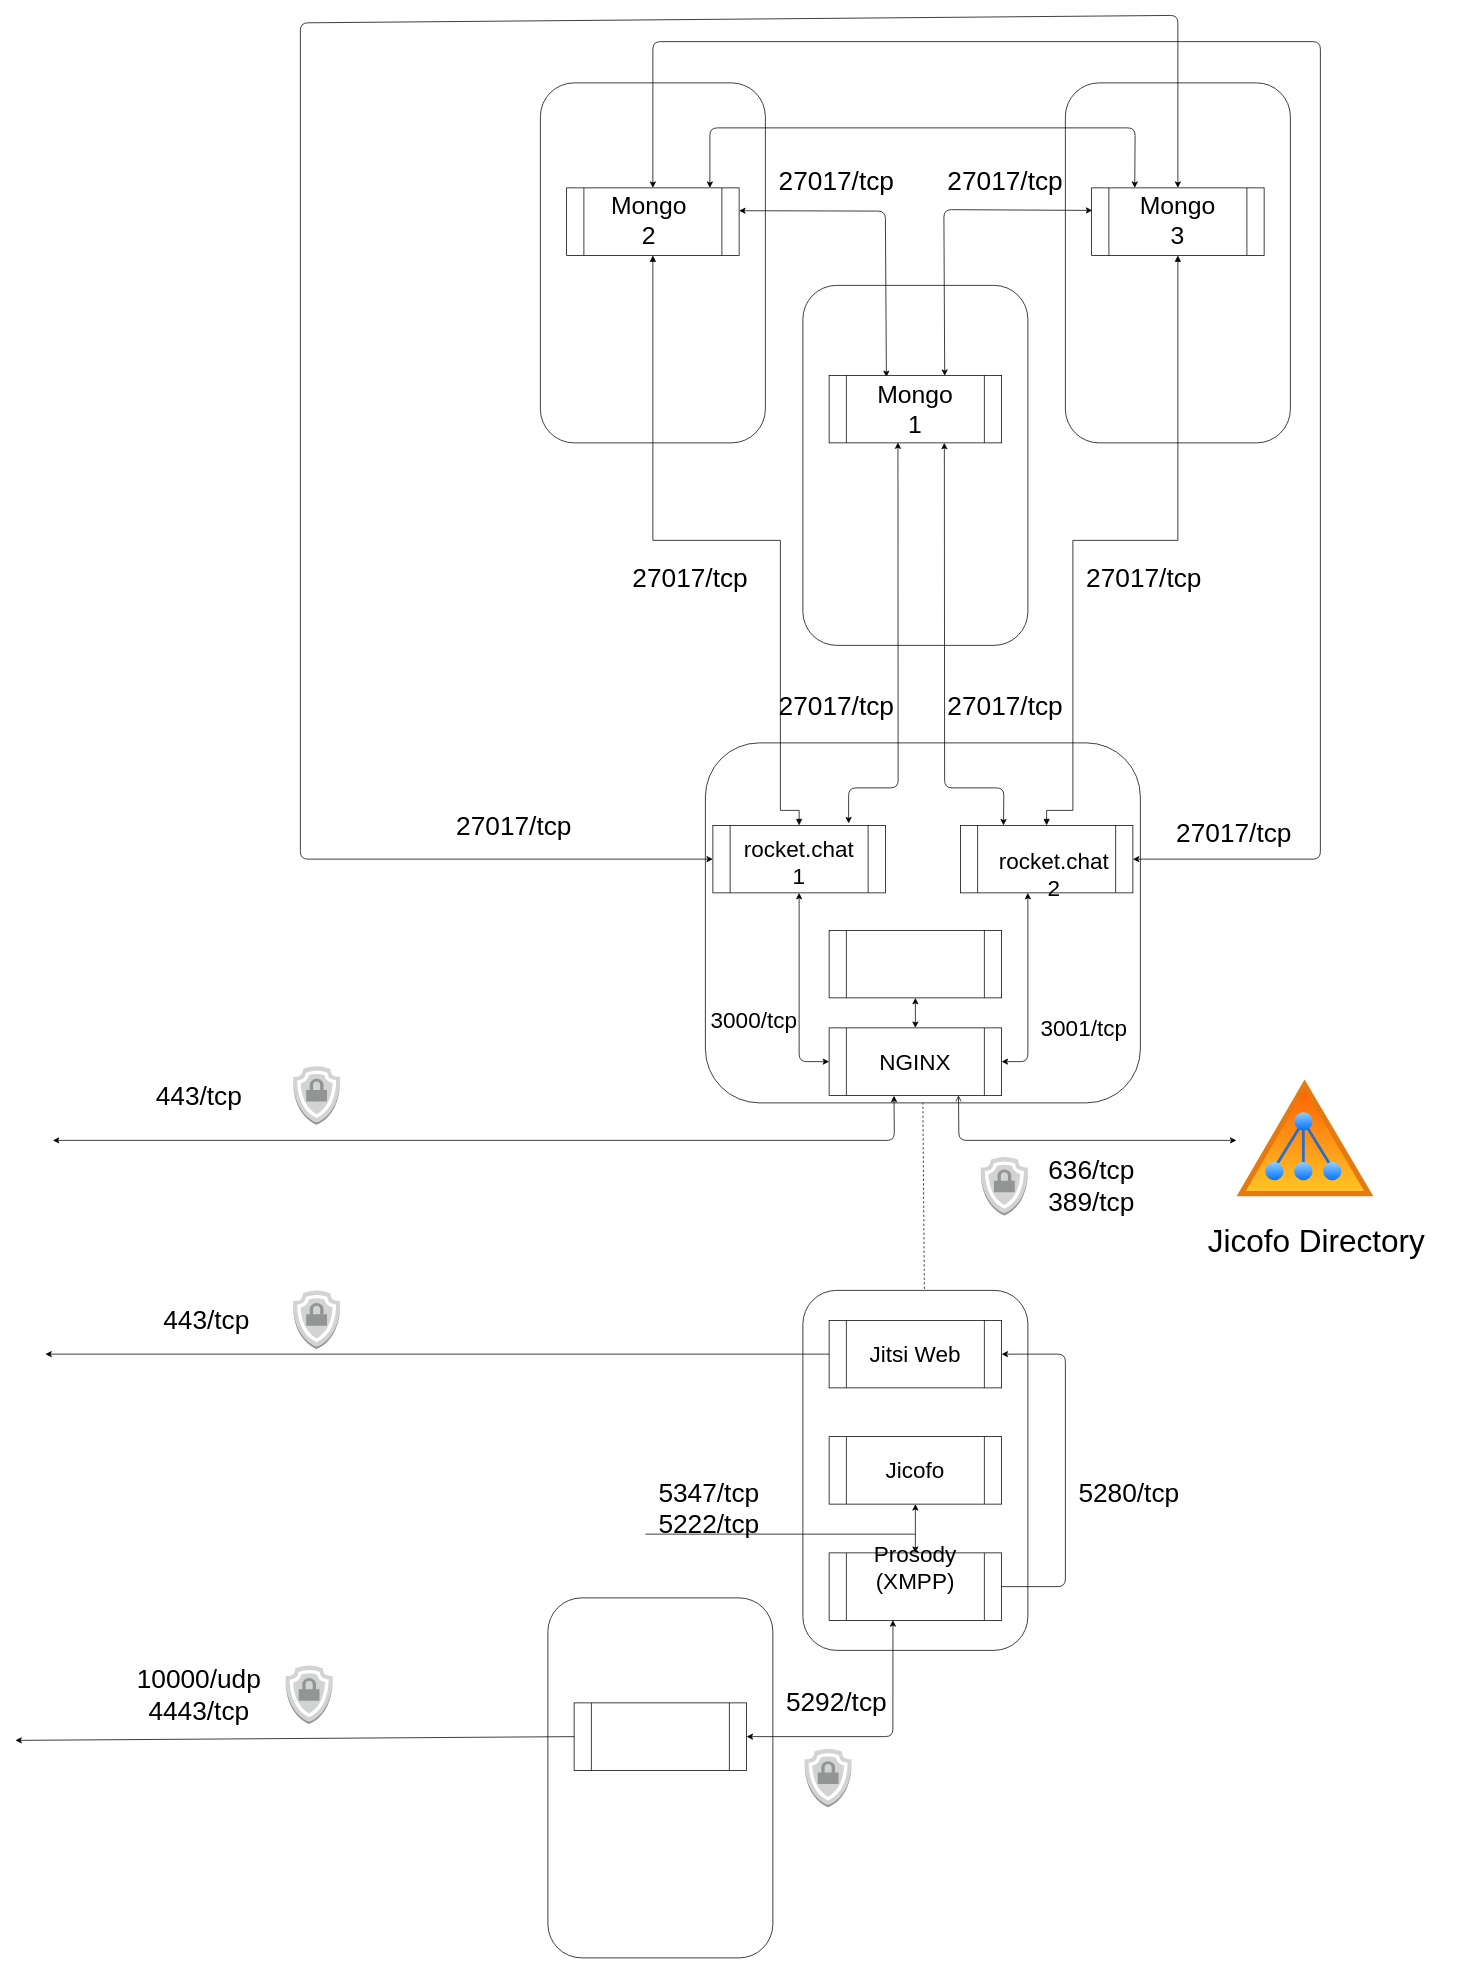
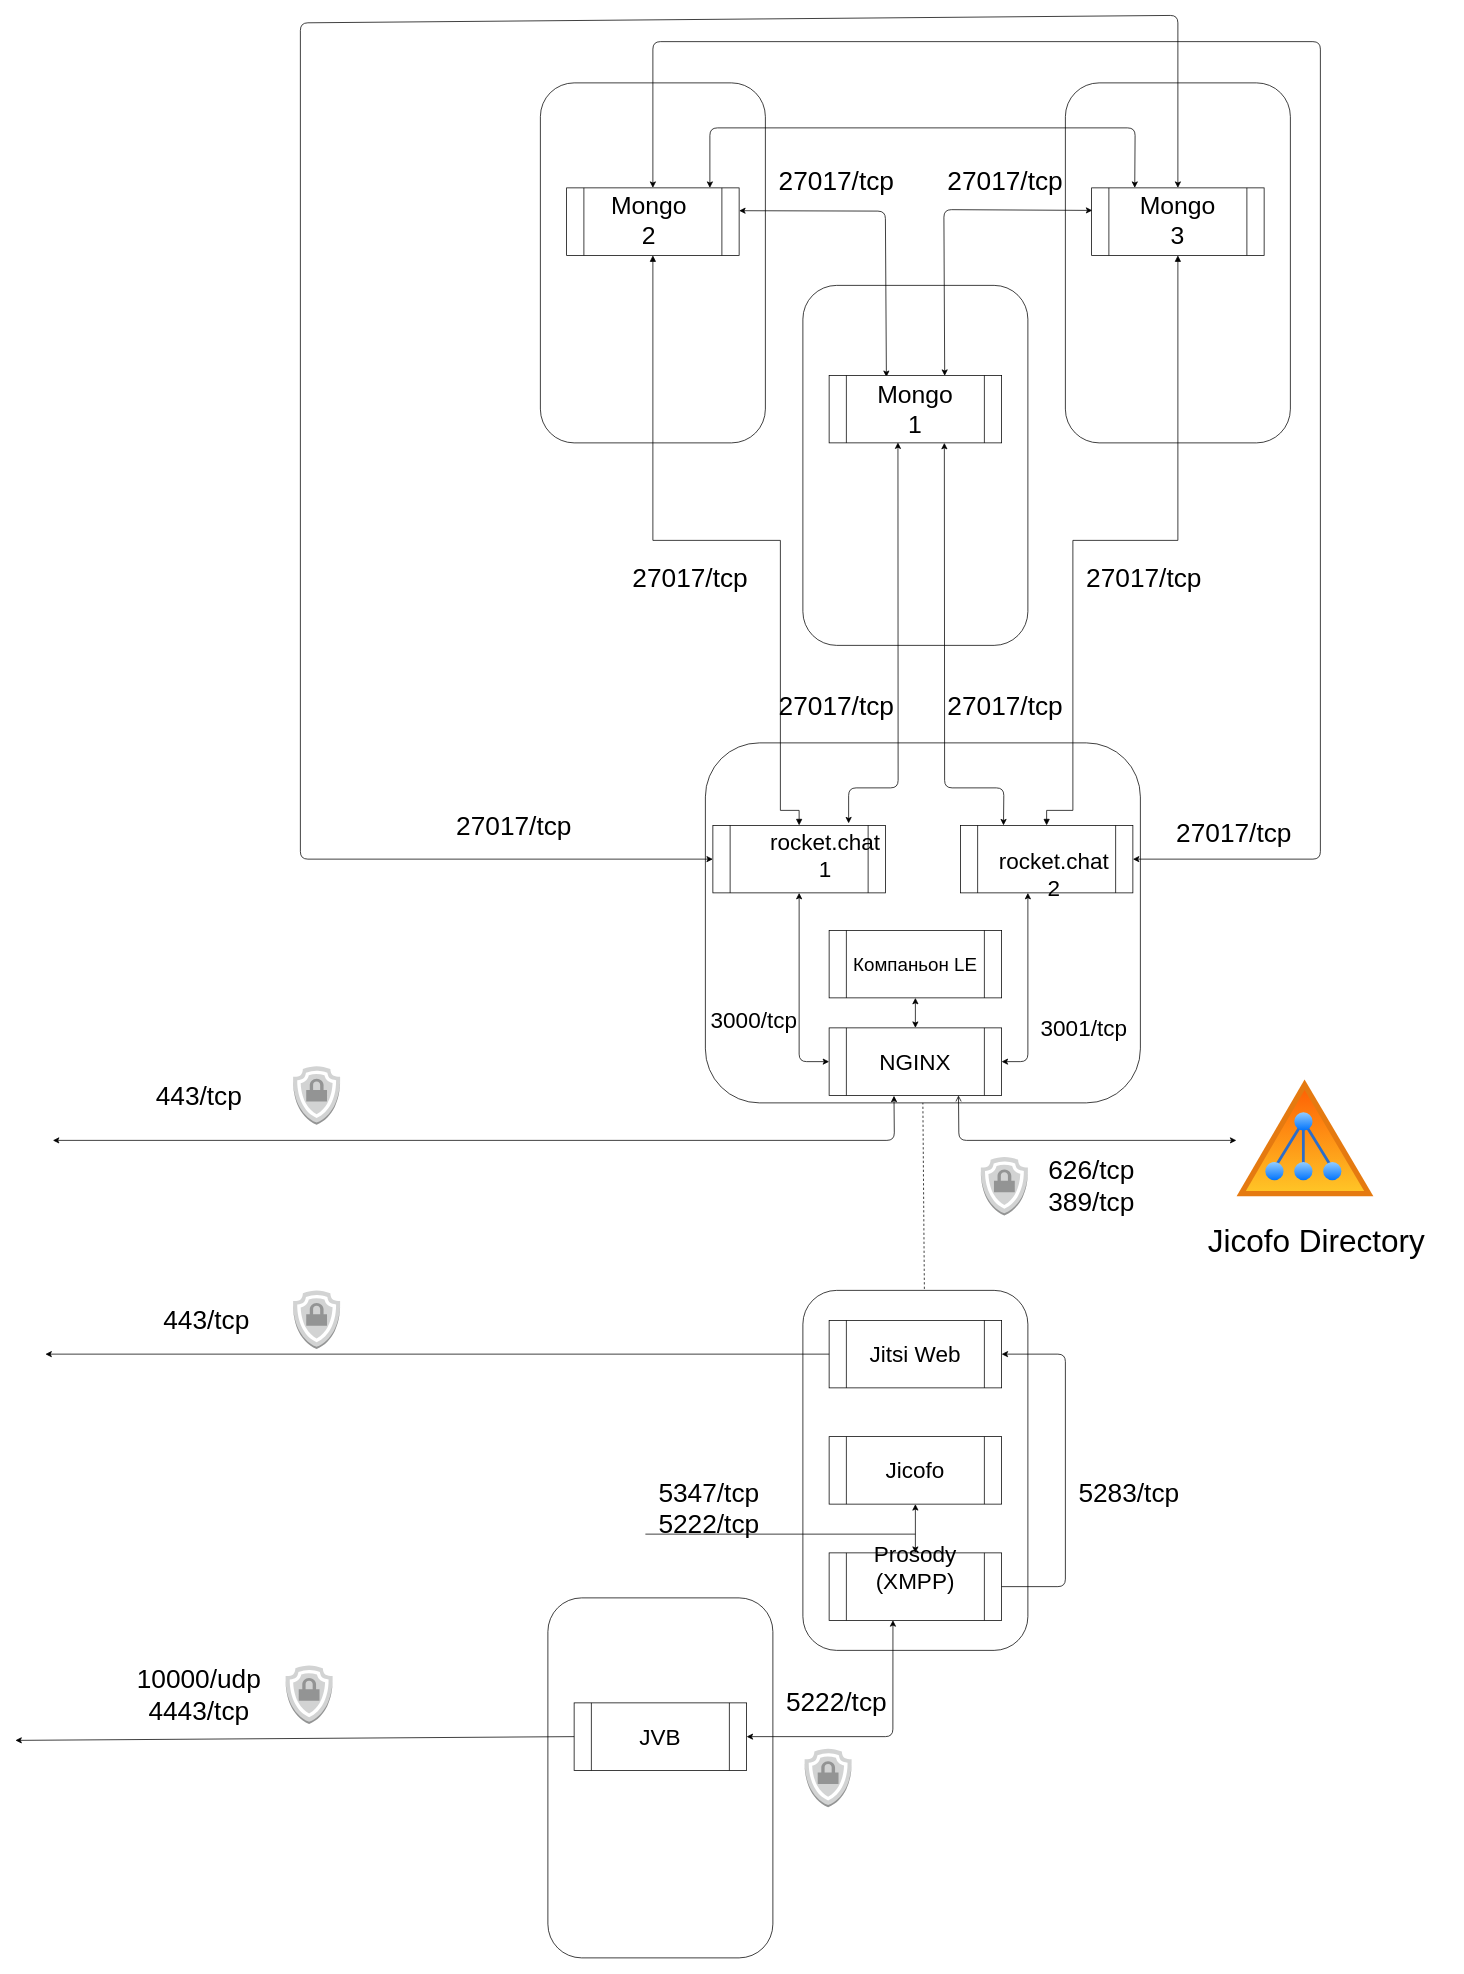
- <mxCell id="43" value="&lt;font style=&quot;font-size: 30px&quot;&gt;rocket.chat 1&lt;/font&gt;" style="text;html=1;strokeColor=none;fillColor=none;align=center;verticalAlign=middle;whiteSpace=wrap;rounded=0;" vertex="1" parent="1"><mxGeometry x="1000" y="1130" width="130" height="40" as="geometry" /></mxCell>
+ <mxCell id="43" value="&lt;font style=&quot;font-size: 30px&quot;&gt;rocket.chat 1&lt;/font&gt;" style="text;html=1;strokeColor=none;fillColor=none;align=center;verticalAlign=middle;whiteSpace=wrap;rounded=0;" vertex="1" parent="1"><mxGeometry x="1035" y="1120" width="130" height="40" as="geometry" /></mxCell>
+ <mxCell id="22" value="&lt;font style=&quot;font-size: 25px&quot;&gt;Компаньон LE&lt;/font&gt;" style="text;html=1;strokeColor=none;fillColor=none;align=center;verticalAlign=middle;whiteSpace=wrap;rounded=0;" vertex="1" parent="1"><mxGeometry x="1135" y="1265" width="170" height="40" as="geometry" /></mxCell>
- <mxCell id="54" value="&lt;font style=&quot;font-size: 35px&quot;&gt;636/tcp&lt;br&gt;389/tcp&lt;br&gt;&lt;/font&gt;" style="text;html=1;strokeColor=none;fillColor=none;align=center;verticalAlign=middle;whiteSpace=wrap;rounded=0;" vertex="1" parent="1"><mxGeometry x="1390" y="1560" width="130" height="40" as="geometry" /></mxCell>
+ <mxCell id="54" value="&lt;font style=&quot;font-size: 35px&quot;&gt;626/tcp&lt;br&gt;389/tcp&lt;br&gt;&lt;/font&gt;" style="text;html=1;strokeColor=none;fillColor=none;align=center;verticalAlign=middle;whiteSpace=wrap;rounded=0;" vertex="1" parent="1"><mxGeometry x="1390" y="1560" width="130" height="40" as="geometry" /></mxCell>
- <mxCell id="75" value="&lt;font style=&quot;font-size: 35px&quot;&gt;5280/tcp&lt;br&gt;&lt;/font&gt;" style="text;html=1;strokeColor=none;fillColor=none;align=center;verticalAlign=middle;whiteSpace=wrap;rounded=0;" vertex="1" parent="1"><mxGeometry x="1440" y="1960" width="130" height="60" as="geometry" /></mxCell>
+ <mxCell id="75" value="&lt;font style=&quot;font-size: 35px&quot;&gt;5283/tcp&lt;br&gt;&lt;/font&gt;" style="text;html=1;strokeColor=none;fillColor=none;align=center;verticalAlign=middle;whiteSpace=wrap;rounded=0;" vertex="1" parent="1"><mxGeometry x="1440" y="1960" width="130" height="60" as="geometry" /></mxCell>
- <mxCell id="74" value="&lt;font style=&quot;font-size: 35px&quot;&gt;5292/tcp&lt;br&gt;&lt;/font&gt;" style="text;html=1;strokeColor=none;fillColor=none;align=center;verticalAlign=middle;whiteSpace=wrap;rounded=0;" vertex="1" parent="1"><mxGeometry x="1050" y="2238" width="130" height="60" as="geometry" /></mxCell>
+ <mxCell id="74" value="&lt;font style=&quot;font-size: 35px&quot;&gt;5222/tcp&lt;br&gt;&lt;/font&gt;" style="text;html=1;strokeColor=none;fillColor=none;align=center;verticalAlign=middle;whiteSpace=wrap;rounded=0;" vertex="1" parent="1"><mxGeometry x="1050" y="2238" width="130" height="60" as="geometry" /></mxCell>
+ <mxCell id="46" value="&lt;font style=&quot;font-size: 30px&quot;&gt;JVB&lt;/font&gt;" style="text;html=1;strokeColor=none;fillColor=none;align=center;verticalAlign=middle;whiteSpace=wrap;rounded=0;" vertex="1" parent="1"><mxGeometry x="810" y="2290" width="140" height="50" as="geometry" /></mxCell>
